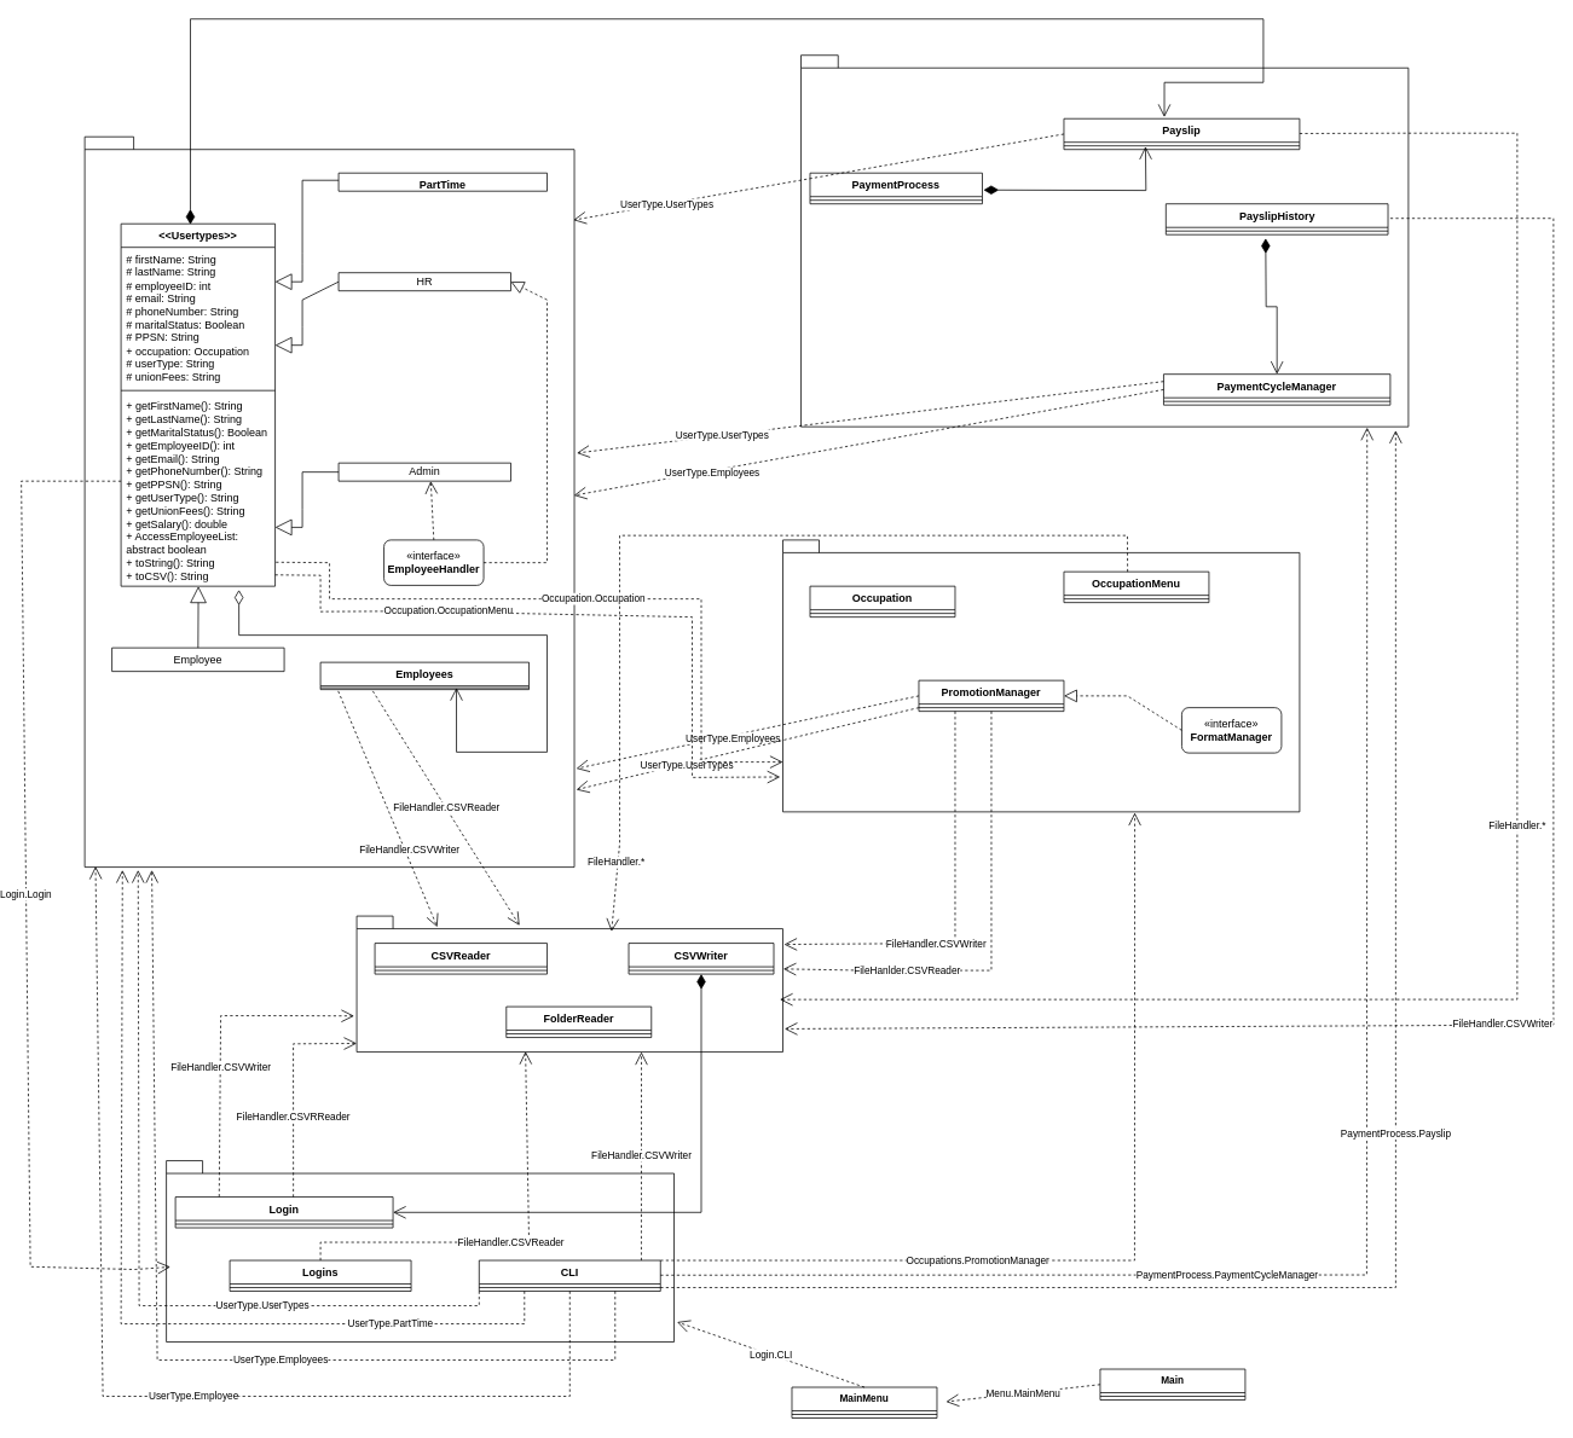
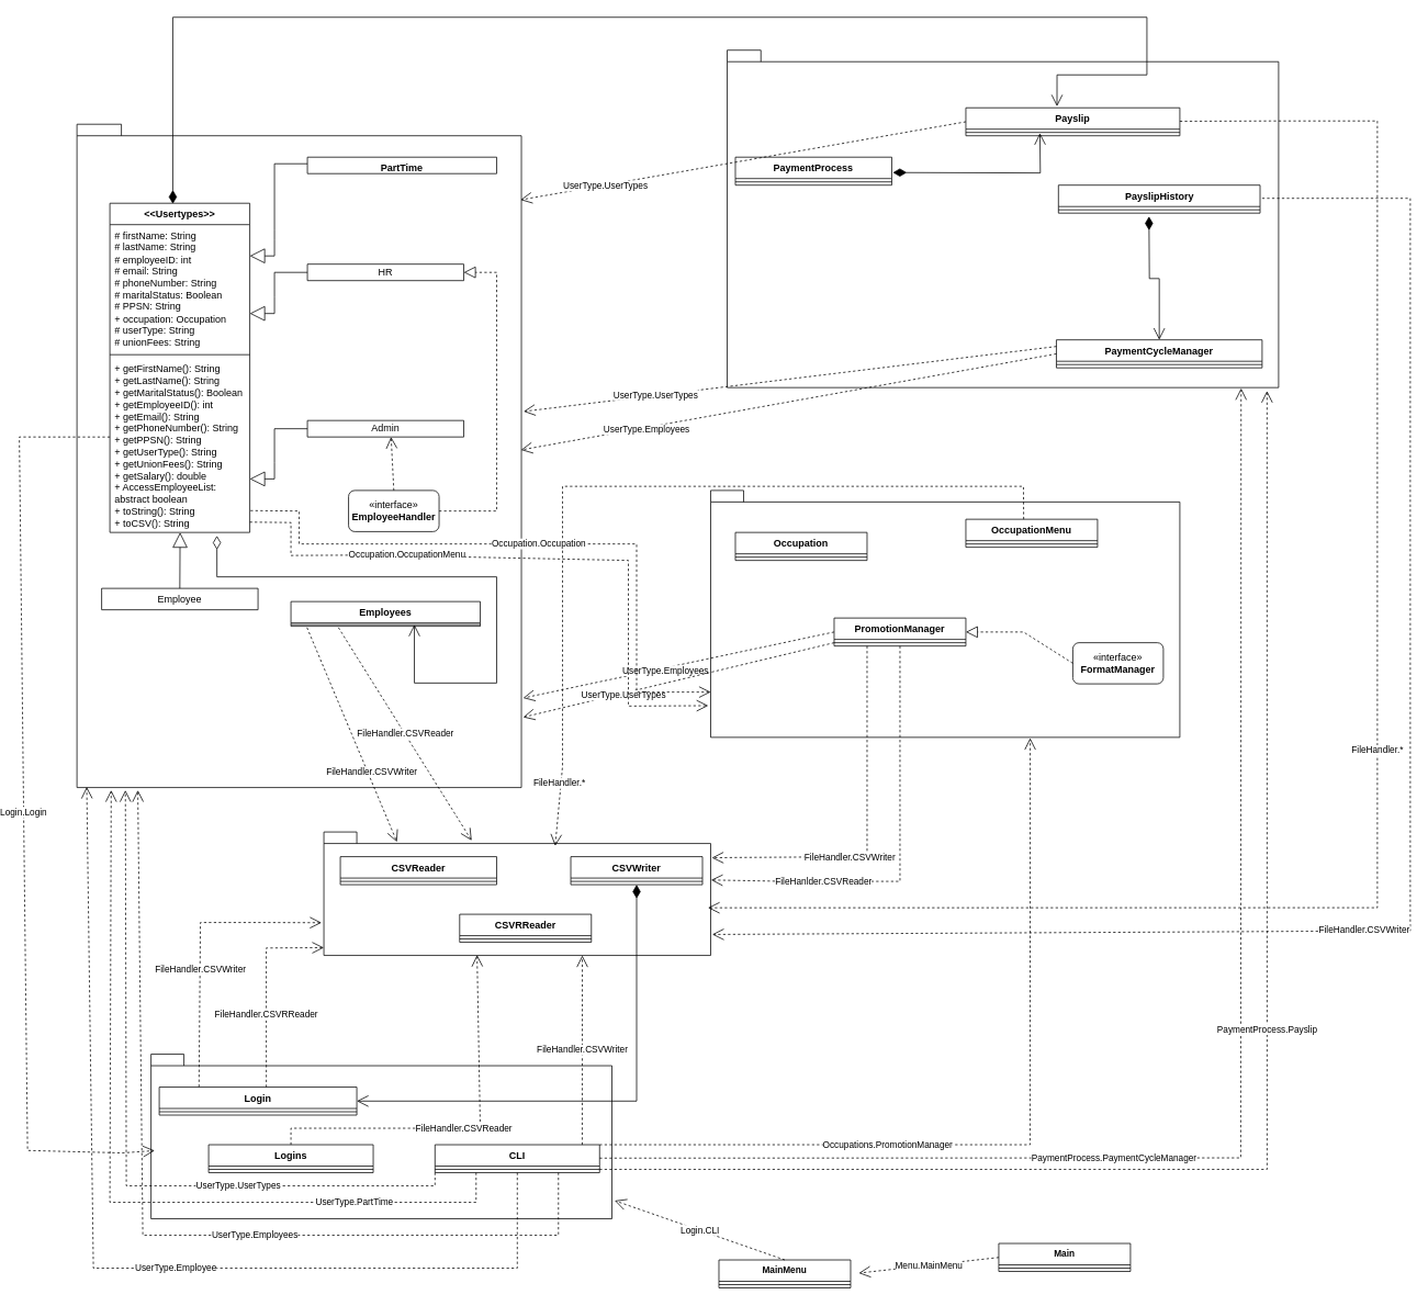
- <mxCell id="9" value="HR" style="swimlane;fontStyle=0;childLayout=stackLayout;horizontal=1;startSize=26;fillColor=none;horizontalStack=0;resizeParent=1;resizeParentMax=0;resizeLast=0;collapsible=1;marginBottom=0;whiteSpace=wrap;html=1;" vertex="1" parent="1"><mxGeometry x="370" y="300" width="190" height="20" as="geometry" /></mxCell>
+ <mxCell id="9" value="HR" style="swimlane;fontStyle=0;childLayout=stackLayout;horizontal=1;startSize=26;fillColor=none;horizontalStack=0;resizeParent=1;resizeParentMax=0;resizeLast=0;collapsible=1;marginBottom=0;whiteSpace=wrap;html=1;" vertex="1" parent="1"><mxGeometry x="370" y="320" width="190" height="20" as="geometry" /></mxCell>
- <mxCell id="42" value="FolderReader" style="swimlane;fontStyle=1;align=center;verticalAlign=top;childLayout=stackLayout;horizontal=1;startSize=26;horizontalStack=0;resizeParent=1;resizeParentMax=0;resizeLast=0;collapsible=1;marginBottom=0;whiteSpace=wrap;html=1;" vertex="1" parent="1"><mxGeometry x="555" y="1110" width="160" height="34" as="geometry" /></mxCell>
+ <mxCell id="42" value="CSVRReader" style="swimlane;fontStyle=1;align=center;verticalAlign=top;childLayout=stackLayout;horizontal=1;startSize=26;horizontalStack=0;resizeParent=1;resizeParentMax=0;resizeLast=0;collapsible=1;marginBottom=0;whiteSpace=wrap;html=1;" vertex="1" parent="1"><mxGeometry x="555" y="1110" width="160" height="34" as="geometry" /></mxCell>
